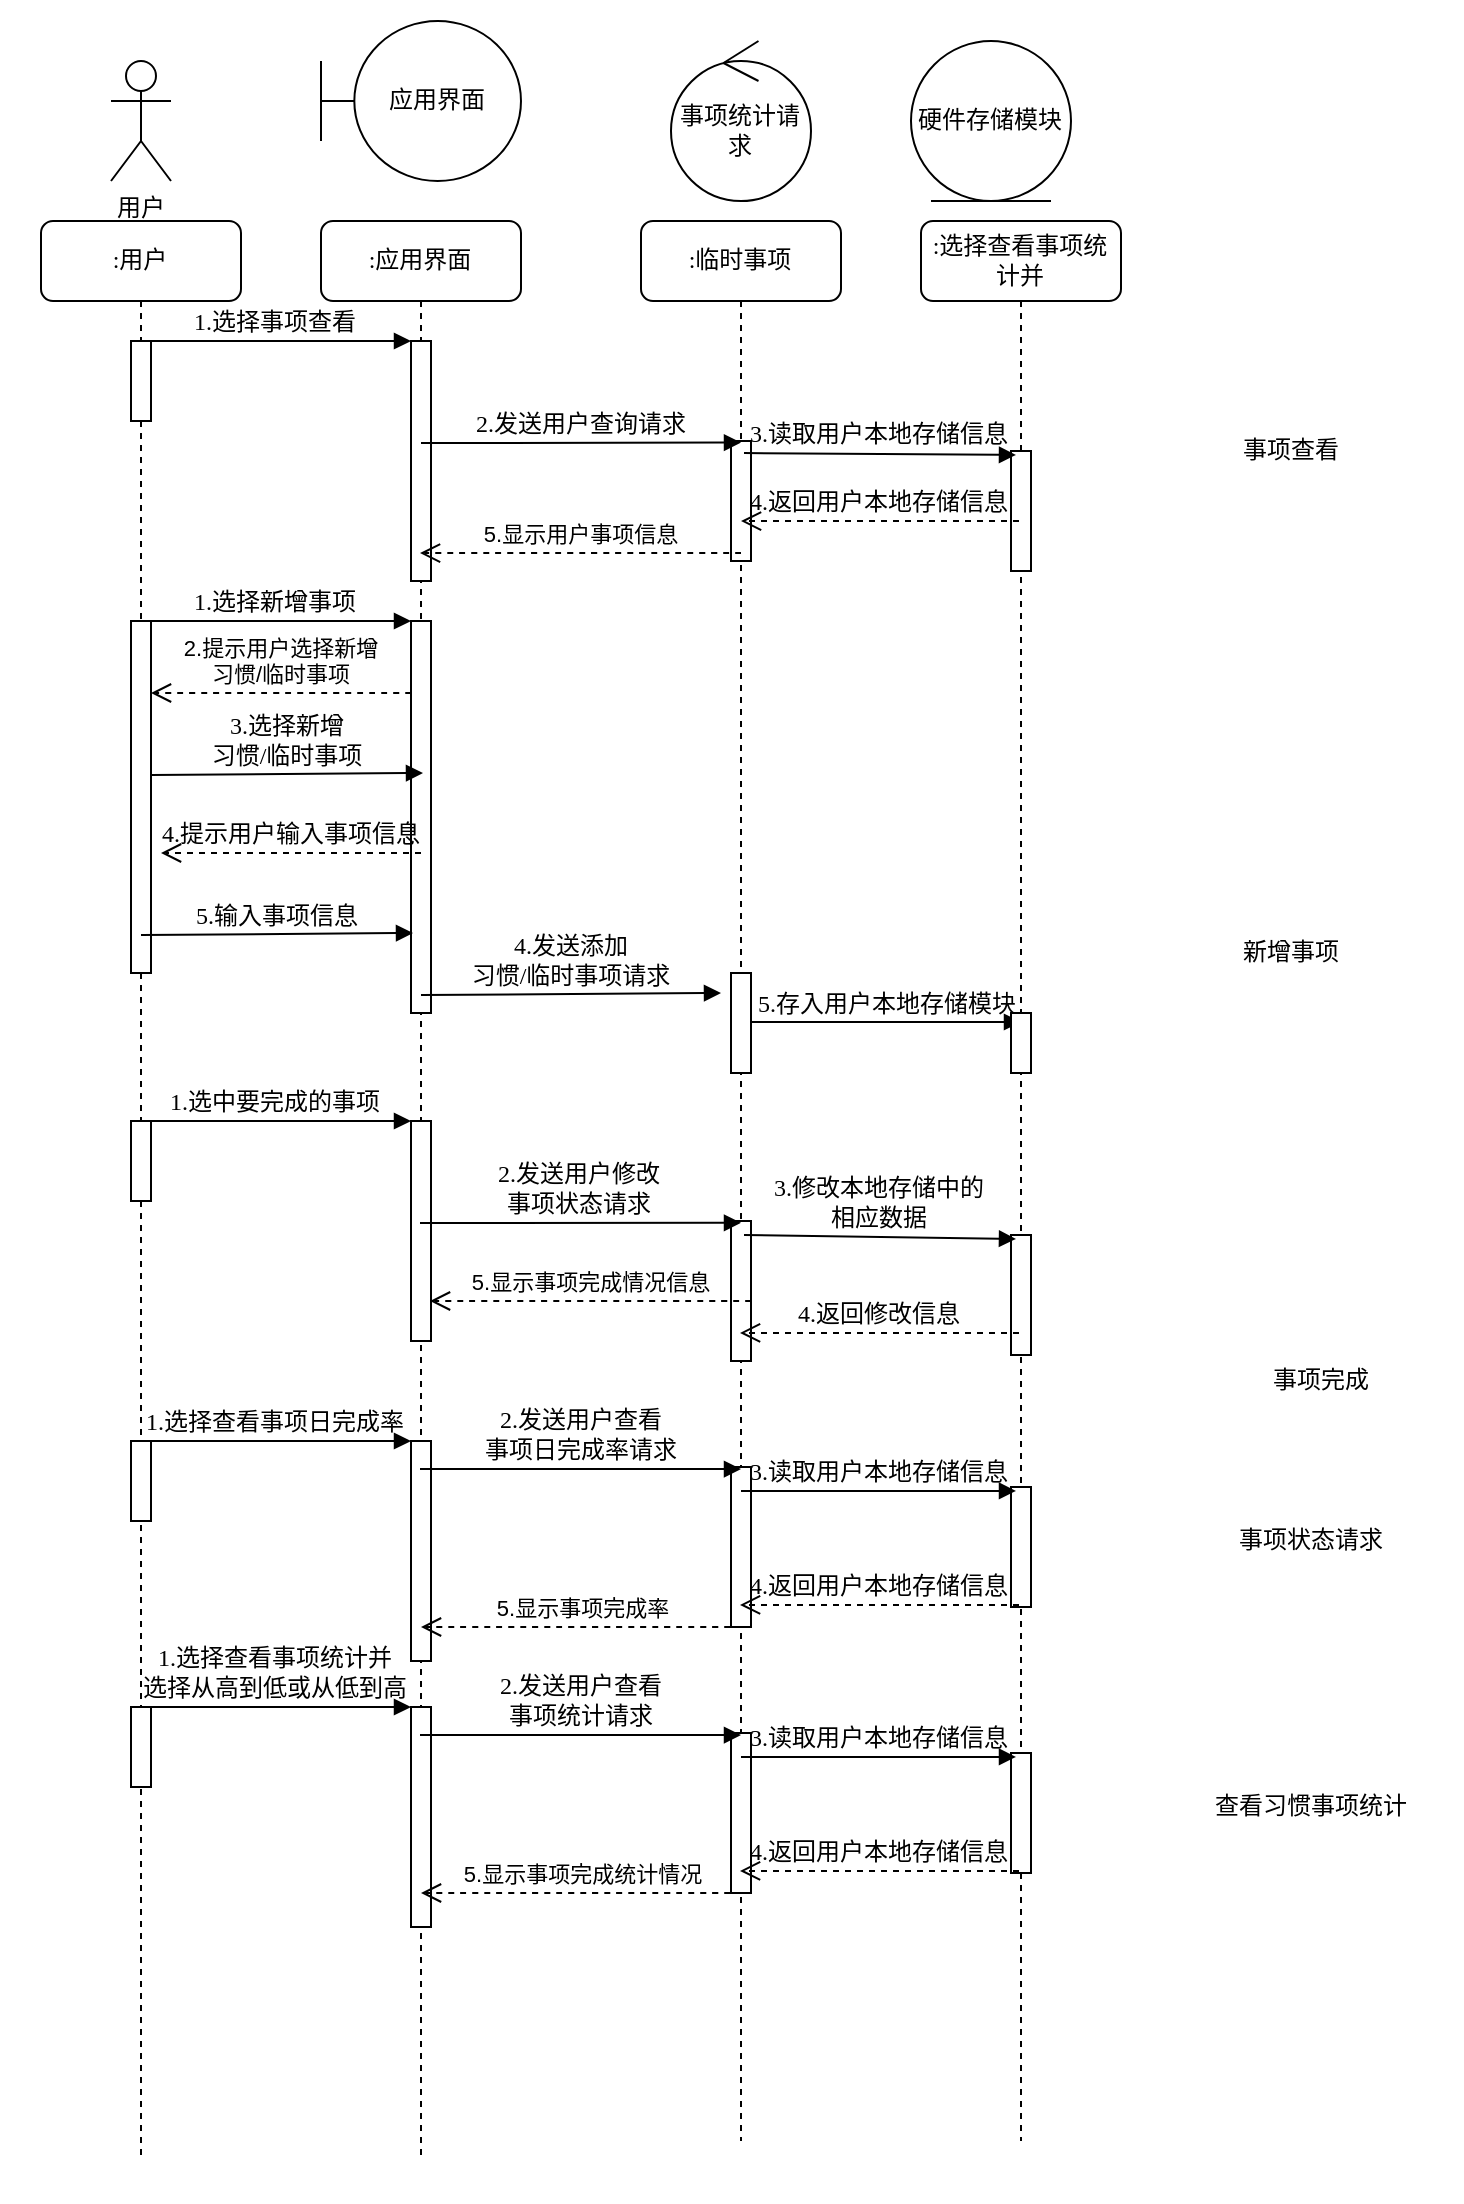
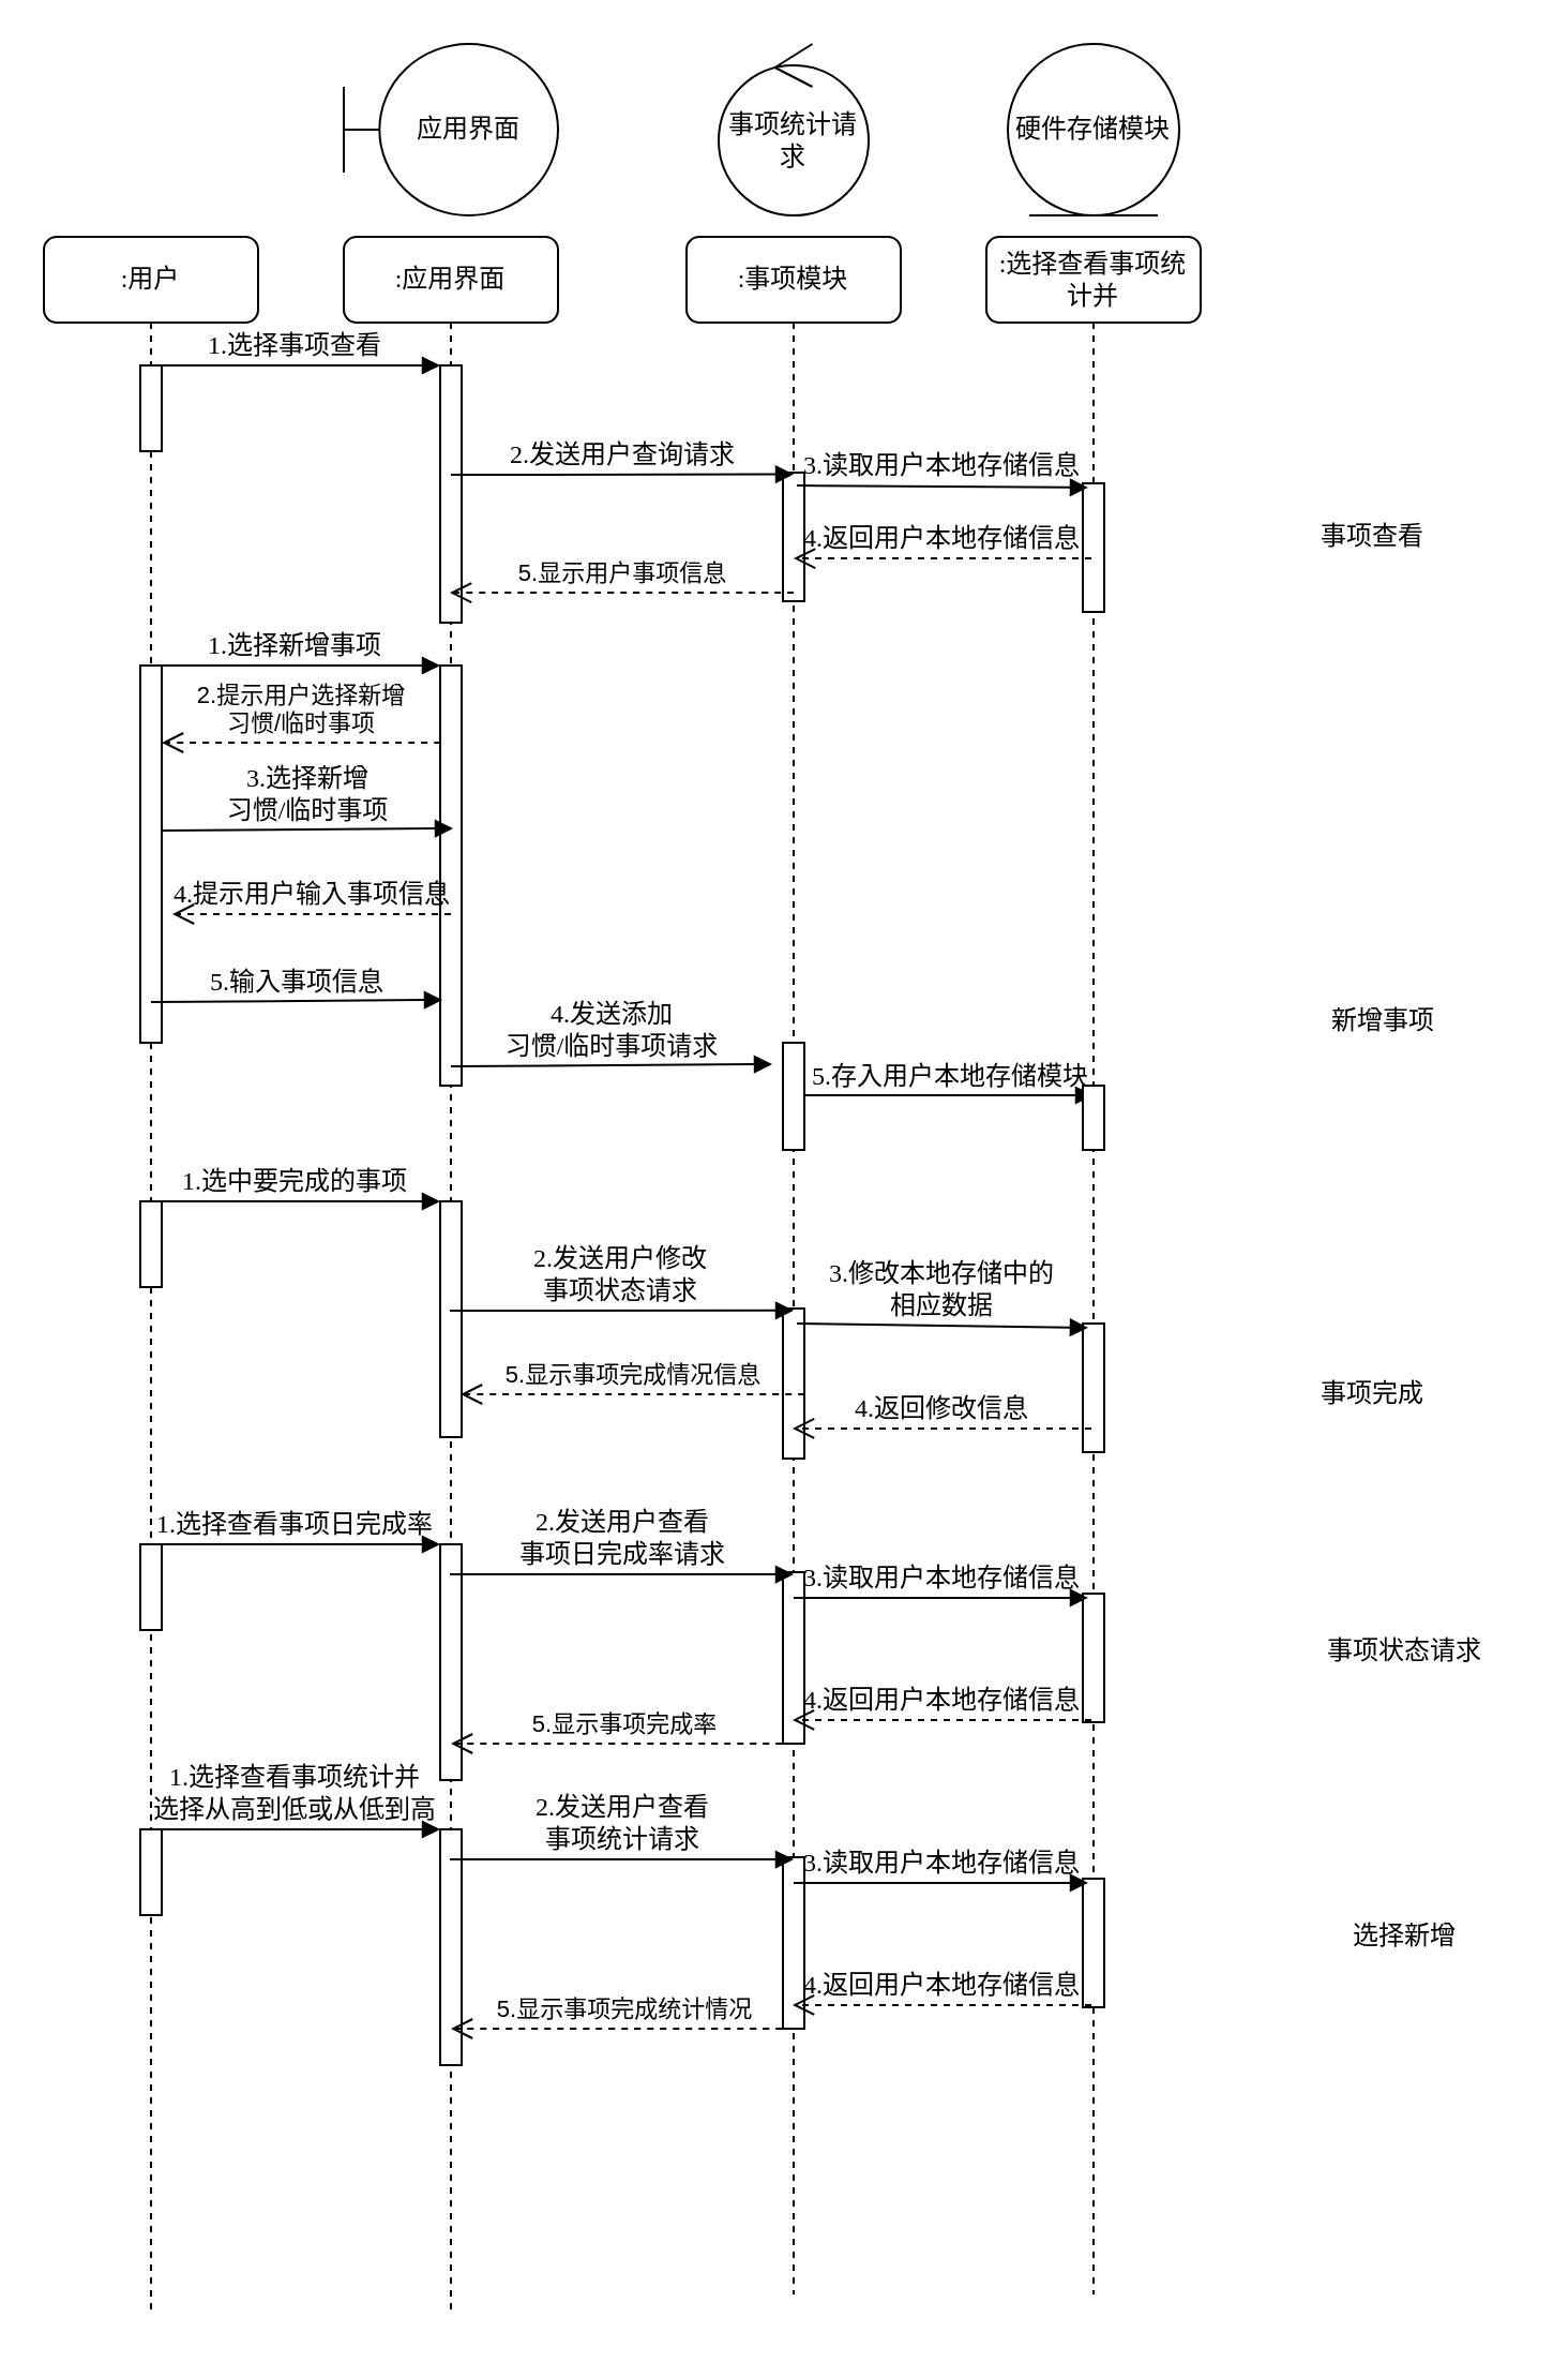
- <mxCell id="28" value="应用界面" style="shape=umlBoundary;whiteSpace=wrap;html=1;" parent="1" vertex="1"><mxGeometry x="160" y="10" width="100" height="80" as="geometry" /></mxCell>
+ <mxCell id="28" value="应用界面" style="shape=umlBoundary;whiteSpace=wrap;html=1;" parent="1" vertex="1"><mxGeometry x="160" y="20" width="100" height="80" as="geometry" /></mxCell>
- <mxCell id="27" value="用户" style="shape=umlActor;verticalLabelPosition=bottom;verticalAlign=top;html=1;" parent="1" vertex="1"><mxGeometry x="55" y="30" width="30" height="60" as="geometry" /></mxCell>
- <mxCell id="30" value="硬件存储模块" style="ellipse;shape=umlEntity;whiteSpace=wrap;html=1;" parent="1" vertex="1"><mxGeometry x="455" y="20" width="80" height="80" as="geometry" /></mxCell>
+ <mxCell id="30" value="硬件存储模块" style="ellipse;shape=umlEntity;whiteSpace=wrap;html=1;" parent="1" vertex="1"><mxGeometry x="470" y="20" width="80" height="80" as="geometry" /></mxCell>
- <mxCell id="9" value=":临时事项" style="shape=umlLifeline;perimeter=lifelinePerimeter;whiteSpace=wrap;html=1;container=1;collapsible=0;recursiveResize=0;outlineConnect=0;rounded=1;shadow=0;comic=0;labelBackgroundColor=none;strokeWidth=1;fontFamily=Verdana;fontSize=12;align=center;" parent="1" vertex="1"><mxGeometry x="320" y="110" width="100" height="960" as="geometry" /></mxCell>
+ <mxCell id="9" value=":事项模块" style="shape=umlLifeline;perimeter=lifelinePerimeter;whiteSpace=wrap;html=1;container=1;collapsible=0;recursiveResize=0;outlineConnect=0;rounded=1;shadow=0;comic=0;labelBackgroundColor=none;strokeWidth=1;fontFamily=Verdana;fontSize=12;align=center;" parent="1" vertex="1"><mxGeometry x="320" y="110" width="100" height="960" as="geometry" /></mxCell>
- <mxCell id="36" value="事项查看" style="text;html=1;align=center;verticalAlign=middle;resizable=0;points=[];autosize=1;strokeColor=none;fillColor=none;" parent="1" vertex="1"><mxGeometry x="615" y="215" width="60" height="20" as="geometry" /></mxCell>
+ <mxCell id="36" value="事项查看" style="text;html=1;align=center;verticalAlign=middle;resizable=0;points=[];autosize=1;strokeColor=none;fillColor=none;" parent="1" vertex="1"><mxGeometry x="610" y="240" width="60" height="20" as="geometry" /></mxCell>
- <mxCell id="47" value="事项完成" style="text;html=1;align=center;verticalAlign=middle;resizable=0;points=[];autosize=1;strokeColor=none;fillColor=none;" parent="1" vertex="1"><mxGeometry x="630" y="680" width="60" height="20" as="geometry" /></mxCell>
+ <mxCell id="47" value="事项完成" style="text;html=1;align=center;verticalAlign=middle;resizable=0;points=[];autosize=1;strokeColor=none;fillColor=none;" parent="1" vertex="1"><mxGeometry x="610" y="640" width="60" height="20" as="geometry" /></mxCell>
- <mxCell id="61" value="查看习惯事项统计" style="text;html=1;align=center;verticalAlign=middle;resizable=0;points=[];autosize=1;strokeColor=none;fillColor=none;" vertex="1" parent="1"><mxGeometry x="600" y="893" width="110" height="20" as="geometry" /></mxCell>
+ <mxCell id="61" value="选择新增" style="text;html=1;align=center;verticalAlign=middle;resizable=0;points=[];autosize=1;strokeColor=none;fillColor=none;" vertex="1" parent="1"><mxGeometry x="600" y="893" width="110" height="20" as="geometry" /></mxCell>
